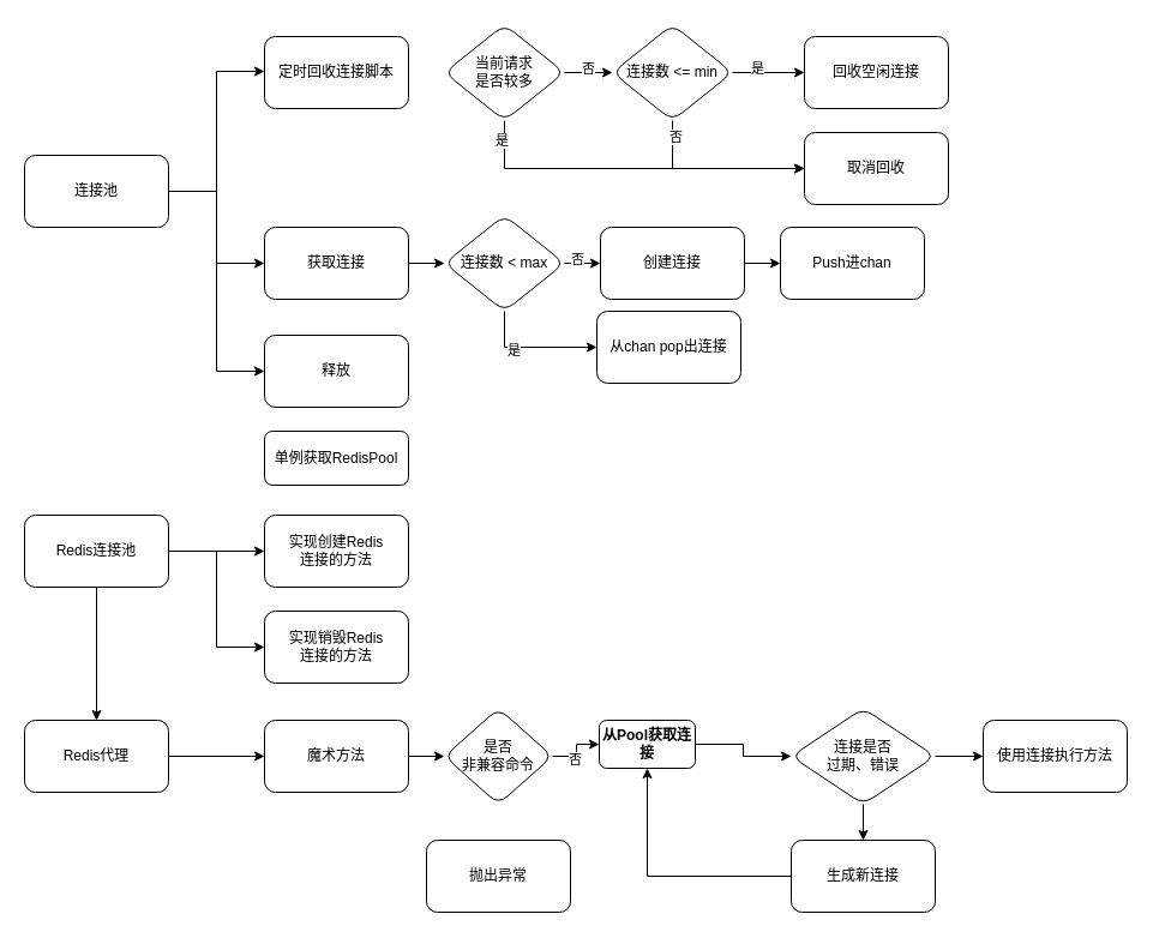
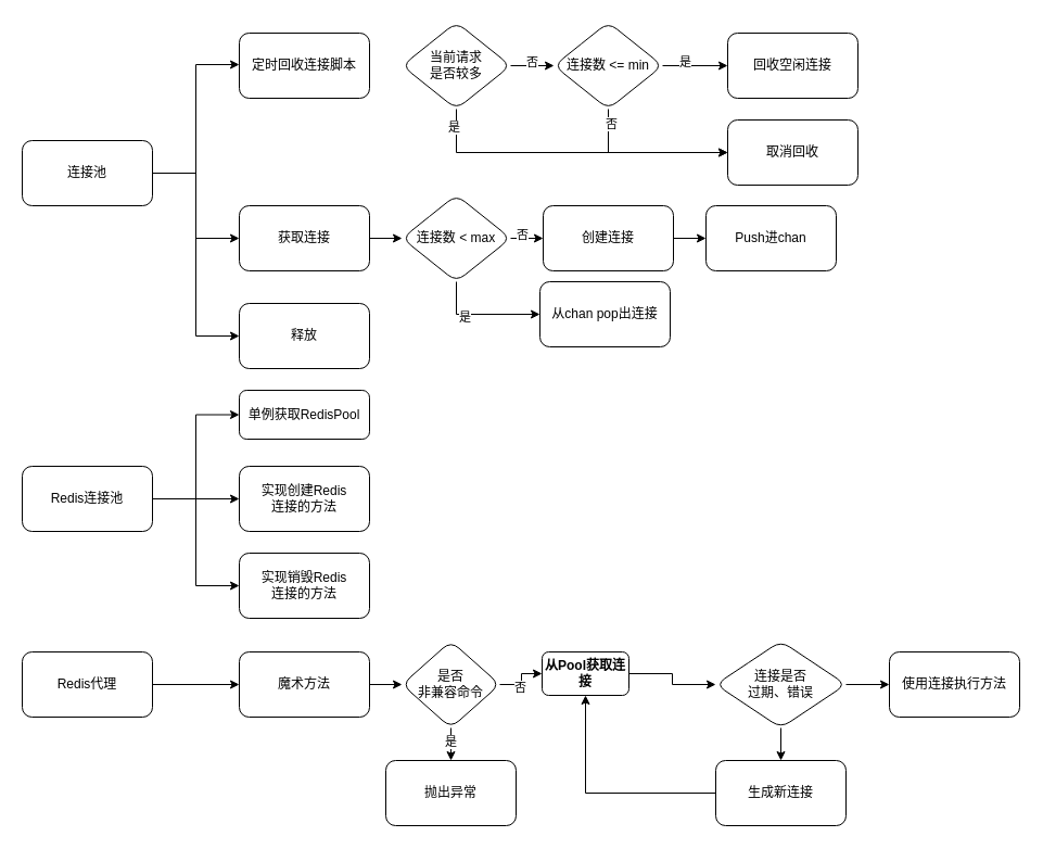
- <mxCell id="49" value="" style="edgeStyle=orthogonalEdgeStyle;rounded=0;orthogonalLoop=1;jettySize=auto;html=1;" edge="1" parent="1" source="52" target="20"><mxGeometry relative="1" as="geometry" /></mxCell>
+ <mxCell id="49" value="" style="edgeStyle=orthogonalEdgeStyle;rounded=0;orthogonalLoop=1;jettySize=auto;html=1;entryX=0;entryY=0.5;entryDx=0;entryDy=0;" edge="1" parent="1" source="52" target="53"><mxGeometry relative="1" as="geometry" /></mxCell>
+ <mxCell id="33" value="" style="edgeStyle=orthogonalEdgeStyle;rounded=0;orthogonalLoop=1;jettySize=auto;html=1;" edge="1" parent="1" source="35" target="36"><mxGeometry relative="1" as="geometry" /></mxCell>
+ <mxCell id="34" value="是" style="edgeLabel;html=1;align=center;verticalAlign=middle;resizable=0;points=[];" vertex="1" connectable="0" parent="33"><mxGeometry x="0.26" y="-1" relative="1" as="geometry"><mxPoint as="offset" /></mxGeometry></mxCell>
